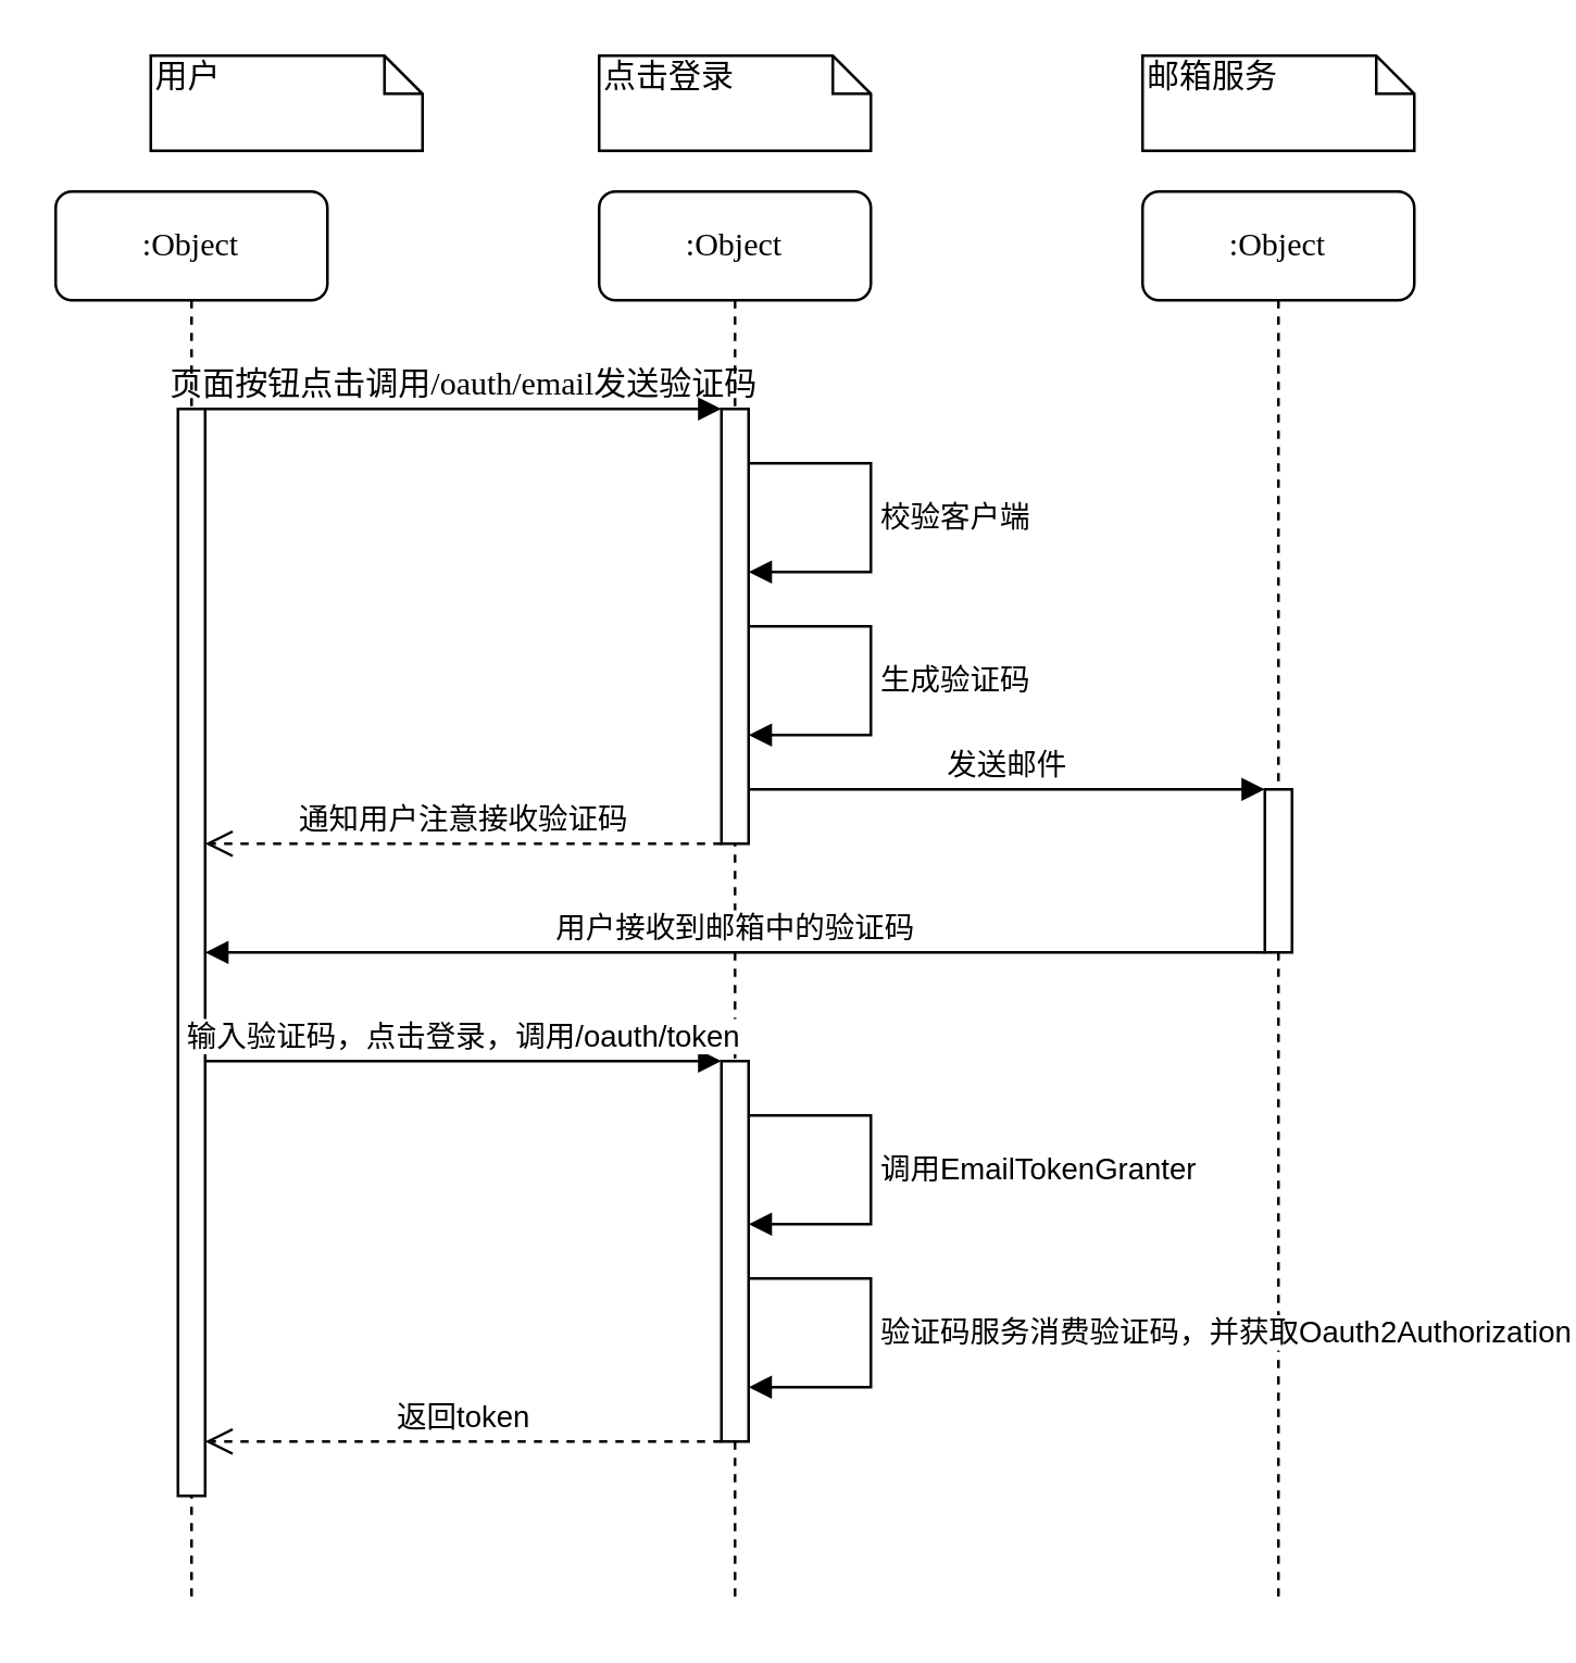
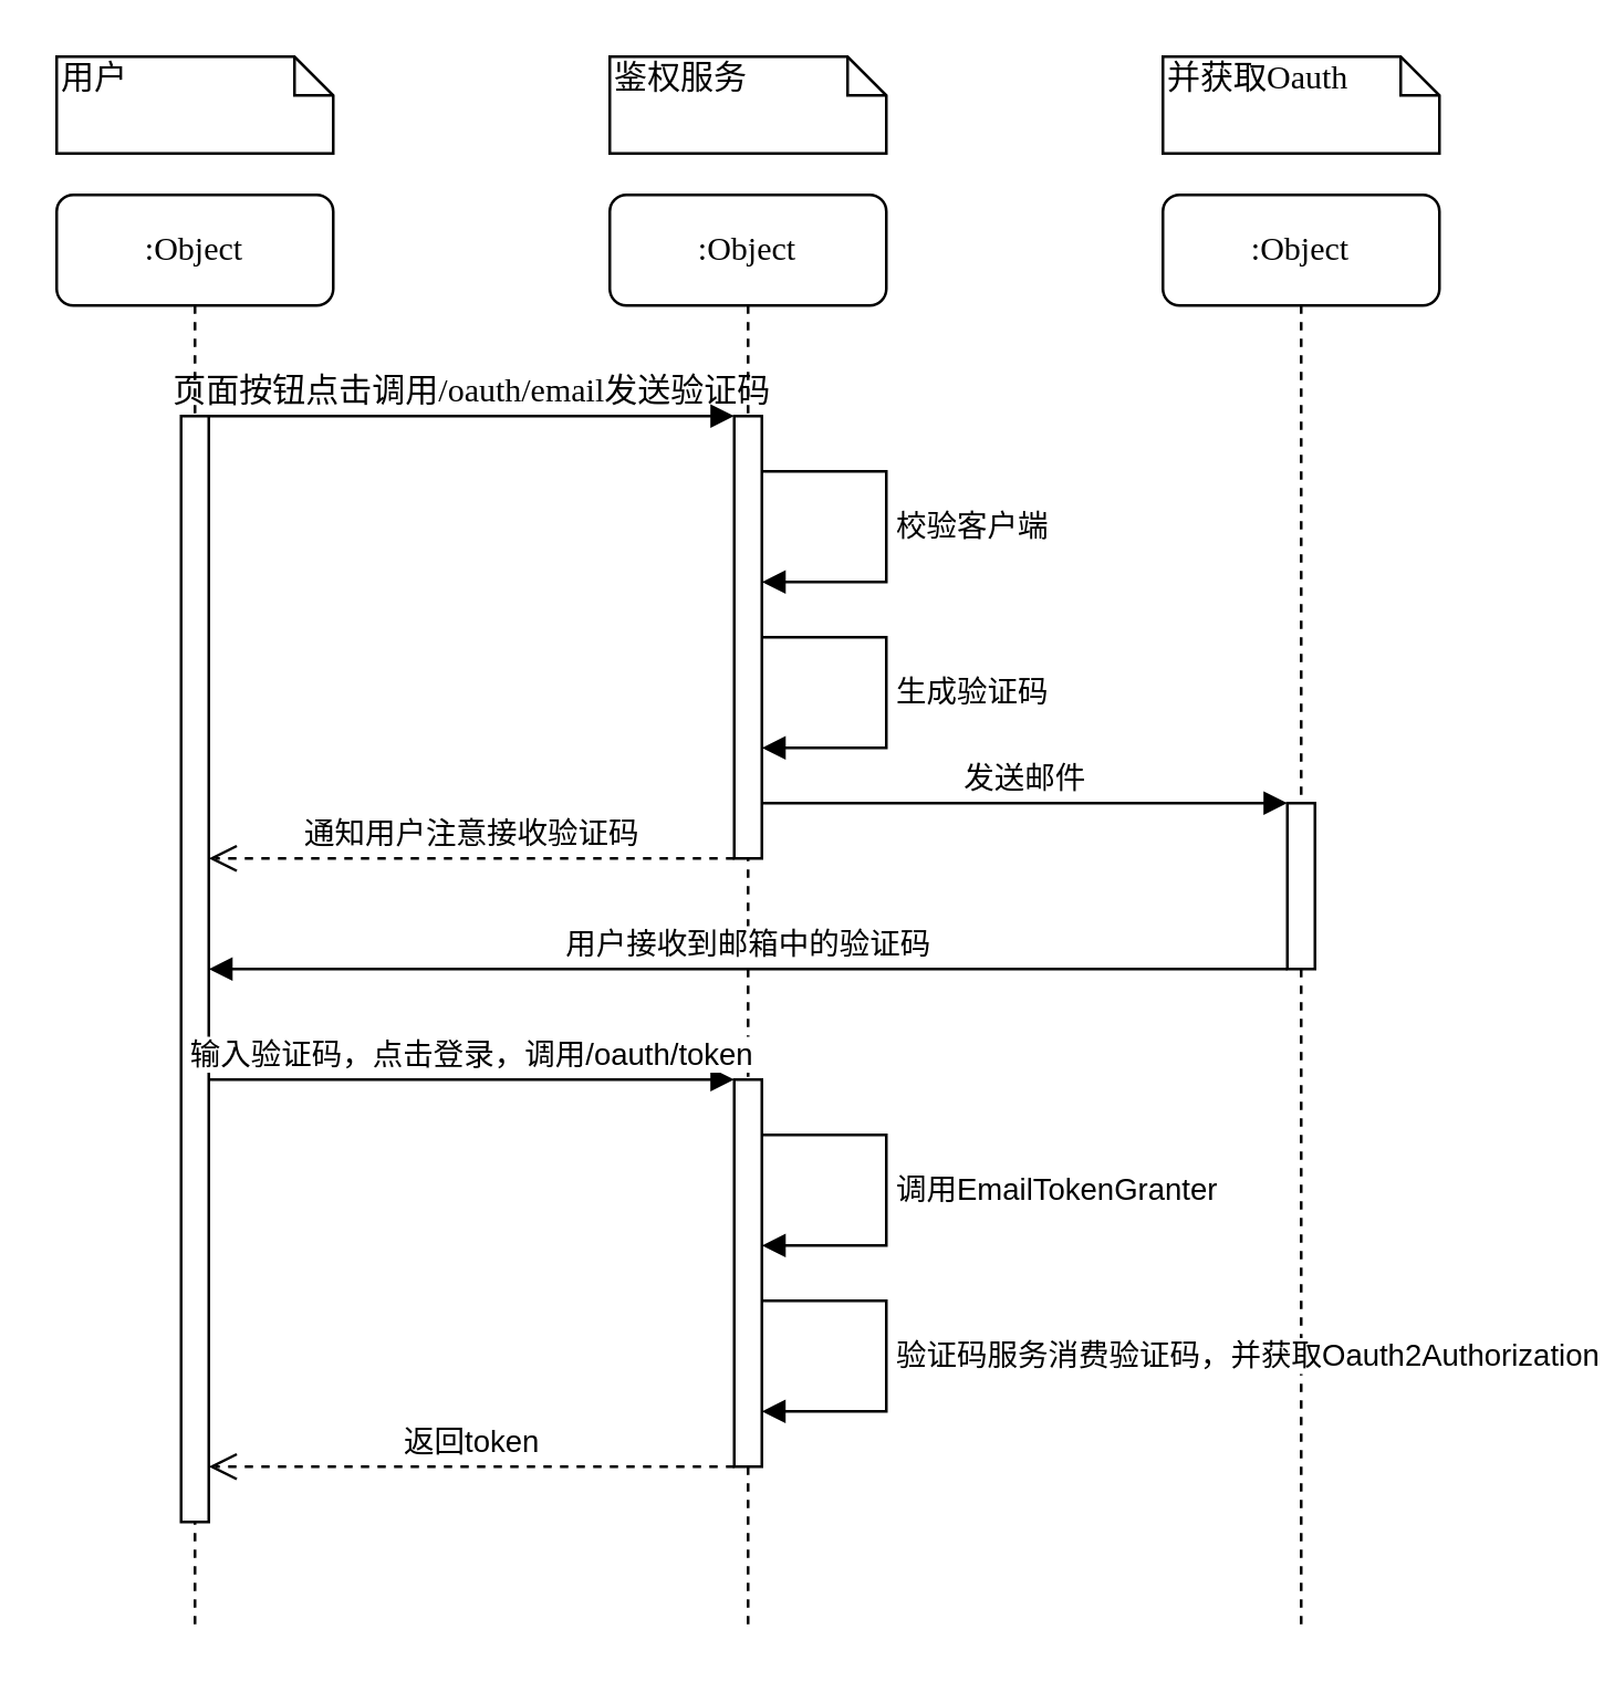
- <mxCell id="14" value="点击登录" style="shape=note;whiteSpace=wrap;html=1;size=14;verticalAlign=top;align=left;spacingTop=-6;rounded=0;shadow=0;comic=0;labelBackgroundColor=none;strokeWidth=1;fontFamily=Verdana;fontSize=12" parent="1" vertex="1"><mxGeometry x="220" y="20" width="100" height="35" as="geometry" /></mxCell>
+ <mxCell id="14" value="鉴权服务" style="shape=note;whiteSpace=wrap;html=1;size=14;verticalAlign=top;align=left;spacingTop=-6;rounded=0;shadow=0;comic=0;labelBackgroundColor=none;strokeWidth=1;fontFamily=Verdana;fontSize=12" parent="1" vertex="1"><mxGeometry x="220" y="20" width="100" height="35" as="geometry" /></mxCell>
- <mxCell id="15" value="邮箱服务" style="shape=note;whiteSpace=wrap;html=1;size=14;verticalAlign=top;align=left;spacingTop=-6;rounded=0;shadow=0;comic=0;labelBackgroundColor=none;strokeWidth=1;fontFamily=Verdana;fontSize=12" parent="1" vertex="1"><mxGeometry x="420" y="20" width="100" height="35" as="geometry" /></mxCell>
+ <mxCell id="15" value="并获取Oauth" style="shape=note;whiteSpace=wrap;html=1;size=14;verticalAlign=top;align=left;spacingTop=-6;rounded=0;shadow=0;comic=0;labelBackgroundColor=none;strokeWidth=1;fontFamily=Verdana;fontSize=12" parent="1" vertex="1"><mxGeometry x="420" y="20" width="100" height="35" as="geometry" /></mxCell>
- <mxCell id="13" value="用户" style="shape=note;whiteSpace=wrap;html=1;size=14;verticalAlign=top;align=left;spacingTop=-6;rounded=0;shadow=0;comic=0;labelBackgroundColor=none;strokeWidth=1;fontFamily=Verdana;fontSize=12" parent="1" vertex="1"><mxGeometry x="55" y="20" width="100" height="35" as="geometry" /></mxCell>
+ <mxCell id="13" value="用户" style="shape=note;whiteSpace=wrap;html=1;size=14;verticalAlign=top;align=left;spacingTop=-6;rounded=0;shadow=0;comic=0;labelBackgroundColor=none;strokeWidth=1;fontFamily=Verdana;fontSize=12" parent="1" vertex="1"><mxGeometry x="20" y="20" width="100" height="35" as="geometry" /></mxCell>
